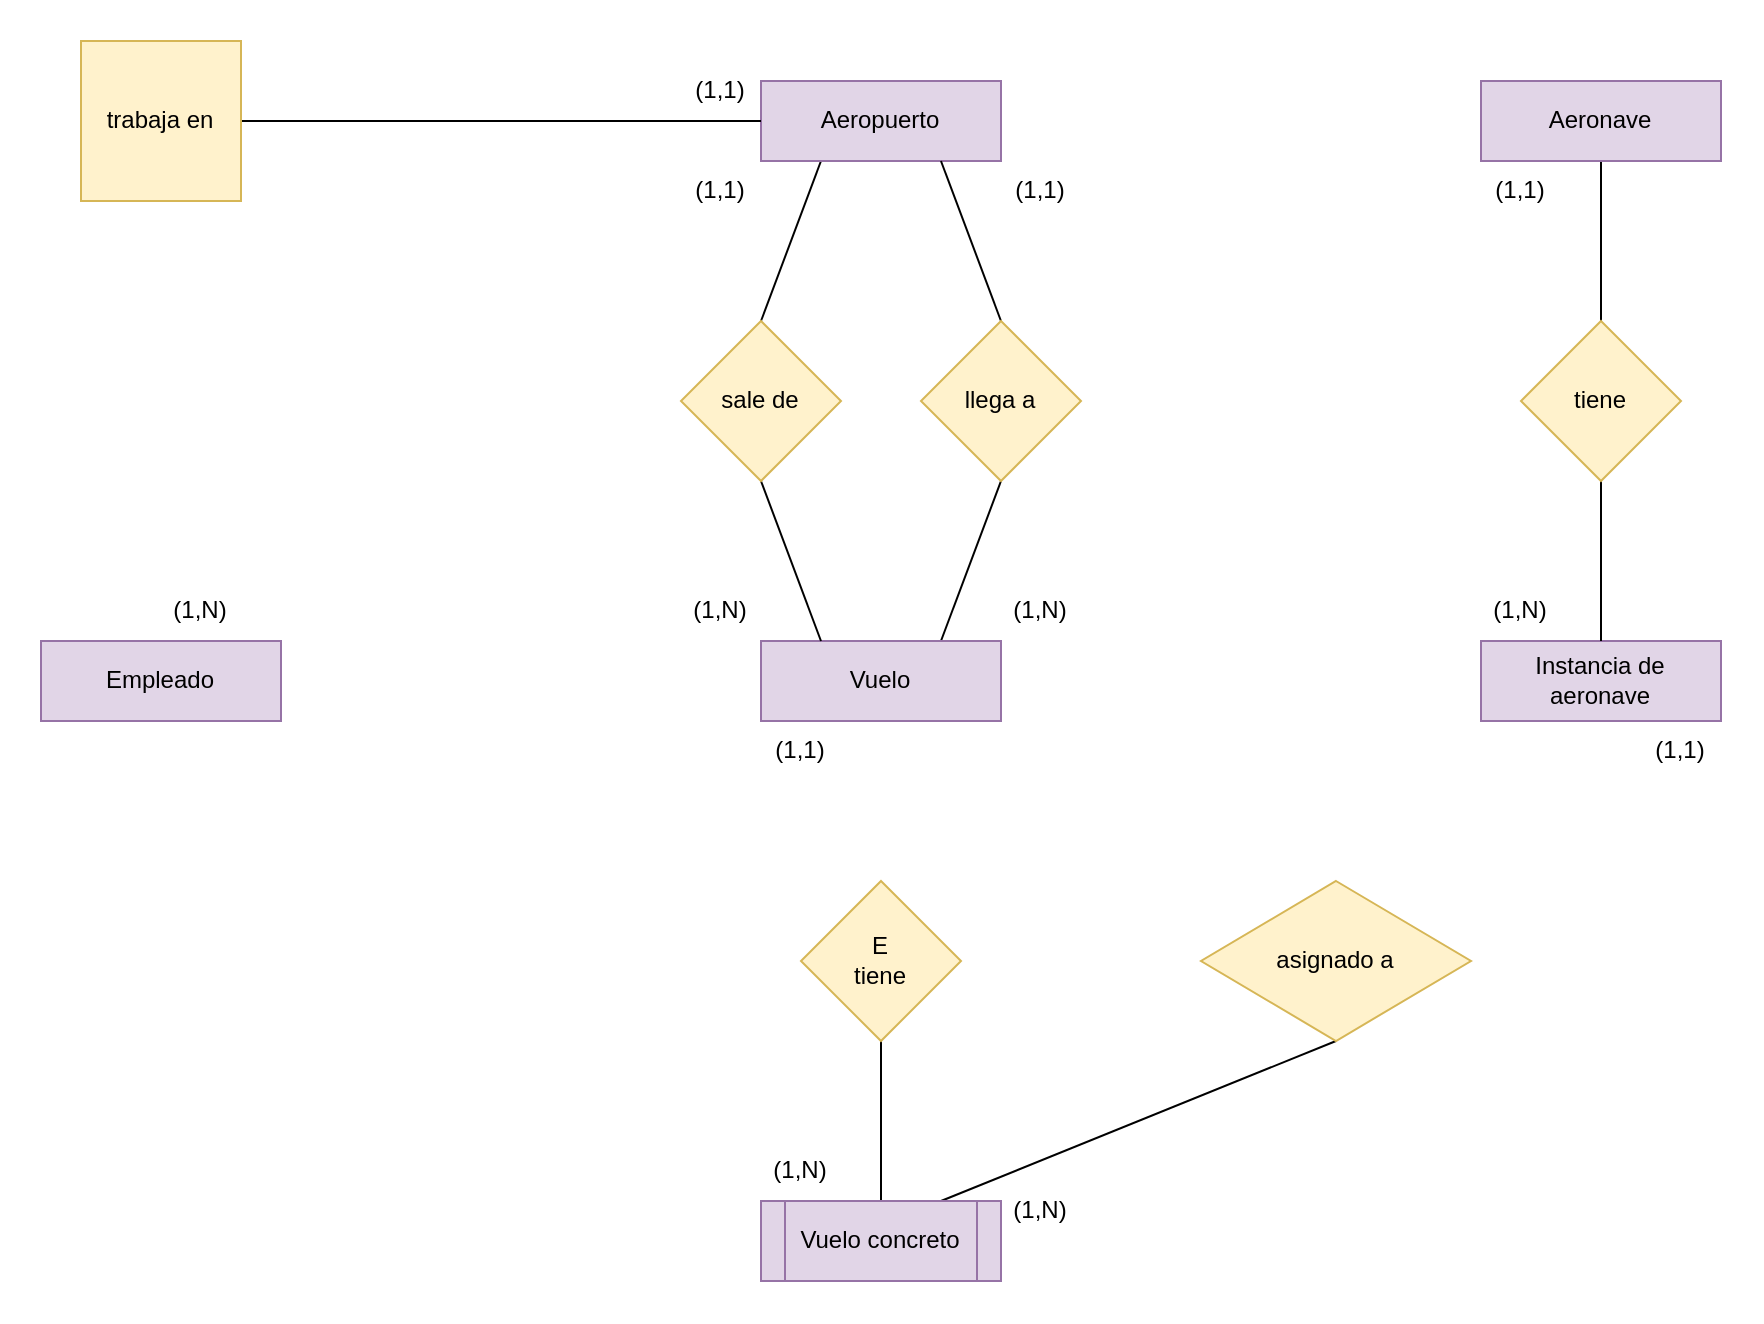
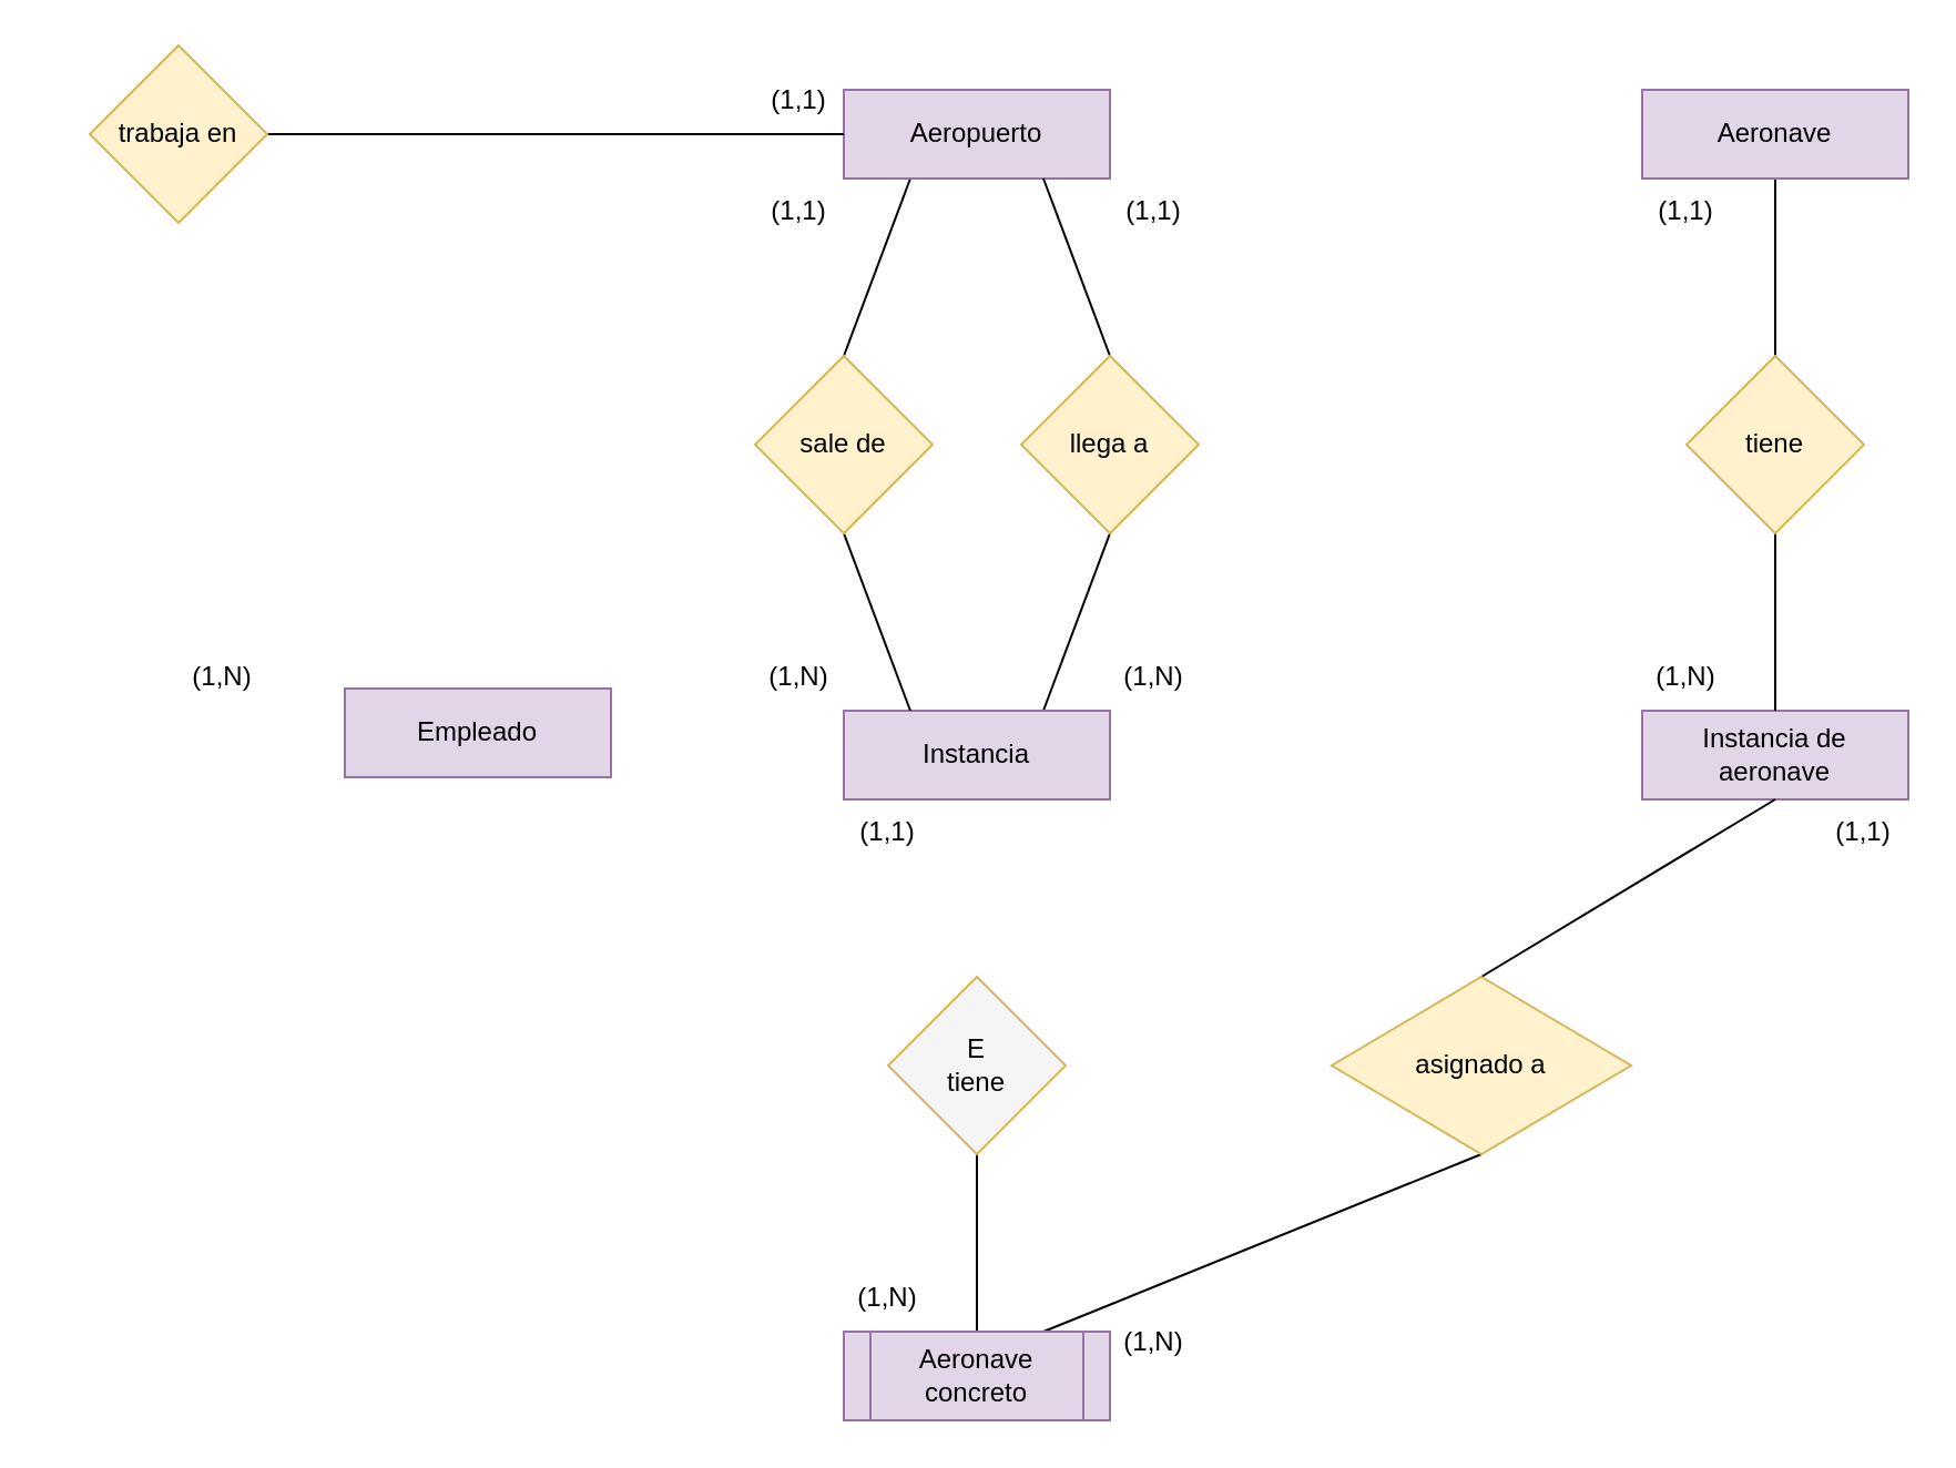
- <mxCell id="26" value="trabaja en" style="whiteSpace=wrap;html=1;fillColor=#fff2cc;strokeColor=#d6b656;rounded=0;" parent="1" vertex="1"><mxGeometry x="40" y="20" width="80" height="80" as="geometry" /></mxCell>
+ <mxCell id="26" value="trabaja en" style="rhombus;whiteSpace=wrap;html=1;fillColor=#fff2cc;strokeColor=#d6b656;" parent="1" vertex="1"><mxGeometry x="40" y="20" width="80" height="80" as="geometry" /></mxCell>
- <mxCell id="11" value="Empleado" style="rounded=0;whiteSpace=wrap;html=1;fillColor=#e1d5e7;strokeColor=#9673a6;" parent="1" vertex="1"><mxGeometry x="20" y="320" width="120" height="40" as="geometry" /></mxCell>
+ <mxCell id="11" value="Empleado" style="rounded=0;whiteSpace=wrap;html=1;fillColor=#e1d5e7;strokeColor=#9673a6;" parent="1" vertex="1"><mxGeometry x="155" y="310" width="120" height="40" as="geometry" /></mxCell>
- <mxCell id="8" value="Vuelo" style="rounded=0;whiteSpace=wrap;html=1;fillColor=#e1d5e7;strokeColor=#9673a6;" parent="1" vertex="1"><mxGeometry x="380" y="320" width="120" height="40" as="geometry" /></mxCell>
+ <mxCell id="8" value="Instancia" style="rounded=0;whiteSpace=wrap;html=1;fillColor=#e1d5e7;strokeColor=#9673a6;" parent="1" vertex="1"><mxGeometry x="380" y="320" width="120" height="40" as="geometry" /></mxCell>
+ <mxCell id="21" style="edgeStyle=none;html=1;exitX=0.5;exitY=0;exitDx=0;exitDy=0;entryX=0.5;entryY=1;entryDx=0;entryDy=0;endArrow=none;endFill=0;" parent="1" source="22" target="12" edge="1"><mxGeometry relative="1" as="geometry" /></mxCell>
- <mxCell id="6" value="&lt;div&gt;E&lt;/div&gt;tiene" style="rhombus;whiteSpace=wrap;html=1;fillColor=#fff2cc;strokeColor=#d6b656;" parent="1" vertex="1"><mxGeometry x="400" y="440" width="80" height="80" as="geometry" /></mxCell>
+ <mxCell id="6" value="&lt;div&gt;E&lt;/div&gt;tiene" style="rhombus;whiteSpace=wrap;html=1;fillColor=#f5f5f5;strokeColor=#d6b656;" parent="1" vertex="1"><mxGeometry x="400" y="440" width="80" height="80" as="geometry" /></mxCell>
- <mxCell id="36" value="Vuelo concreto" style="shape=process;whiteSpace=wrap;html=1;backgroundOutline=1;fillColor=#e1d5e7;strokeColor=#9673a6;" vertex="1" parent="1"><mxGeometry x="380" y="600" width="120" height="40" as="geometry" /></mxCell>
+ <mxCell id="36" value="Aeronave concreto" style="shape=process;whiteSpace=wrap;html=1;backgroundOutline=1;fillColor=#e1d5e7;strokeColor=#9673a6;" vertex="1" parent="1"><mxGeometry x="380" y="600" width="120" height="40" as="geometry" /></mxCell>
